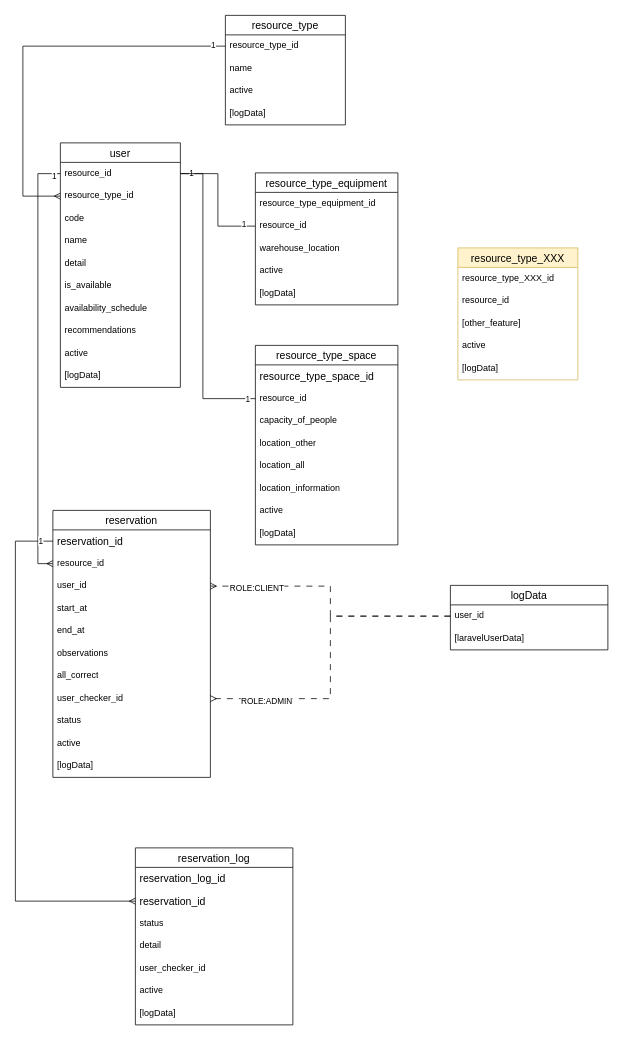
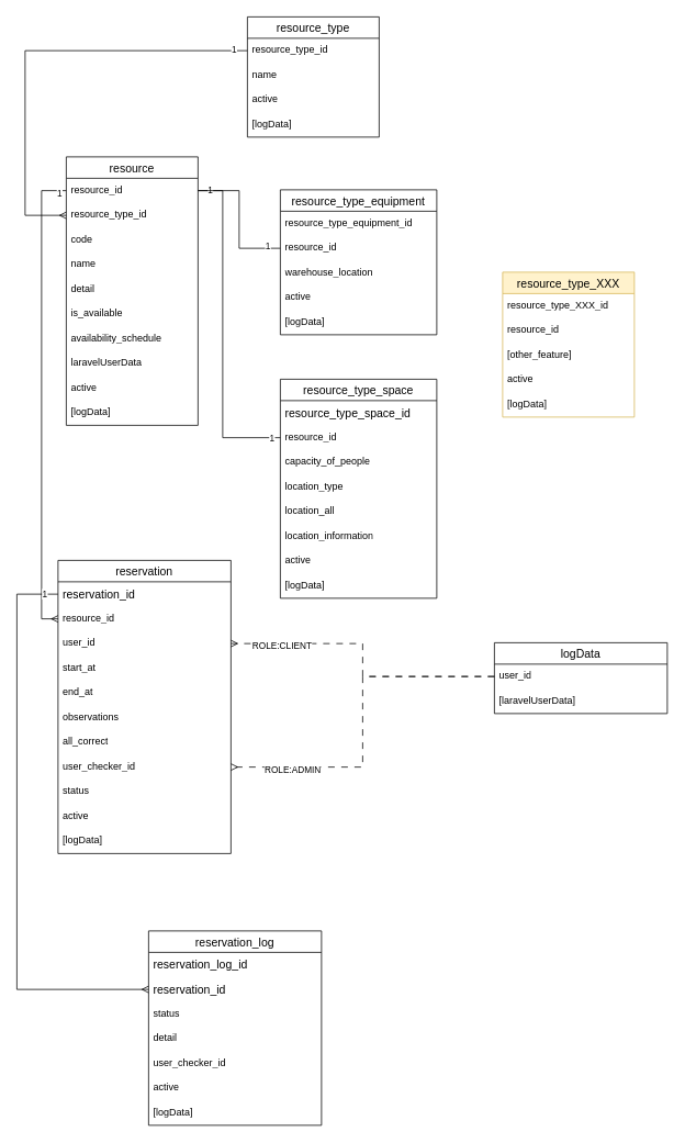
- <mxCell id="7" value="user" style="swimlane;fontStyle=0;childLayout=stackLayout;horizontal=1;startSize=26;horizontalStack=0;resizeParent=1;resizeParentMax=0;resizeLast=0;collapsible=1;marginBottom=0;align=center;fontSize=14;" vertex="1" parent="1"><mxGeometry x="80" y="190" width="160" height="326" as="geometry" /></mxCell>
+ <mxCell id="7" value="resource" style="swimlane;fontStyle=0;childLayout=stackLayout;horizontal=1;startSize=26;horizontalStack=0;resizeParent=1;resizeParentMax=0;resizeLast=0;collapsible=1;marginBottom=0;align=center;fontSize=14;" vertex="1" parent="1"><mxGeometry x="80" y="190" width="160" height="326" as="geometry" /></mxCell>
- <mxCell id="15" value="recommendations" style="text;strokeColor=none;fillColor=none;spacingLeft=4;spacingRight=4;overflow=hidden;rotatable=0;points=[[0,0.5],[1,0.5]];portConstraint=eastwest;fontSize=12;whiteSpace=wrap;html=1;" vertex="1" parent="7"><mxGeometry y="236" width="160" height="30" as="geometry" /></mxCell>
+ <mxCell id="15" value="laravelUserData" style="text;strokeColor=none;fillColor=none;spacingLeft=4;spacingRight=4;overflow=hidden;rotatable=0;points=[[0,0.5],[1,0.5]];portConstraint=eastwest;fontSize=12;whiteSpace=wrap;html=1;" vertex="1" parent="7"><mxGeometry y="236" width="160" height="30" as="geometry" /></mxCell>
- <mxCell id="22" value="location_other" style="text;strokeColor=none;fillColor=none;spacingLeft=4;spacingRight=4;overflow=hidden;rotatable=0;points=[[0,0.5],[1,0.5]];portConstraint=eastwest;fontSize=12;whiteSpace=wrap;html=1;" vertex="1" parent="18"><mxGeometry y="116" width="190" height="30" as="geometry" /></mxCell>
+ <mxCell id="22" value="location_type" style="text;strokeColor=none;fillColor=none;spacingLeft=4;spacingRight=4;overflow=hidden;rotatable=0;points=[[0,0.5],[1,0.5]];portConstraint=eastwest;fontSize=12;whiteSpace=wrap;html=1;" vertex="1" parent="18"><mxGeometry y="116" width="190" height="30" as="geometry" /></mxCell>
